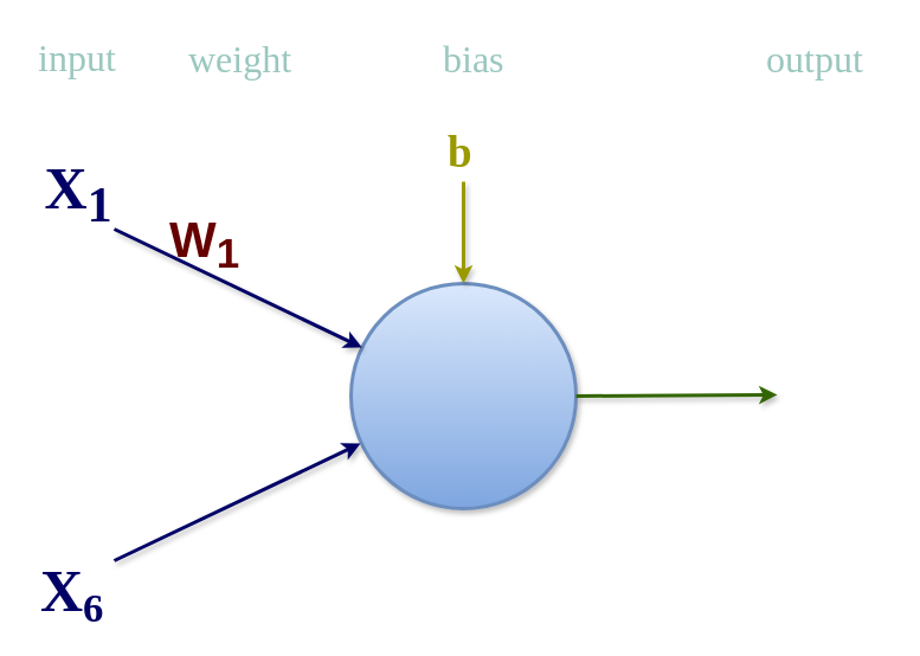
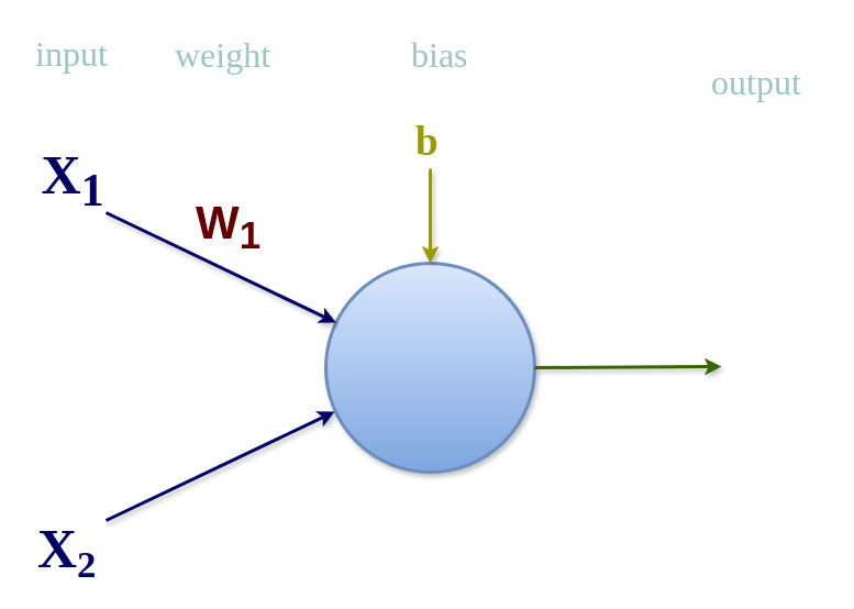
- <mxCell id="14" value="&lt;span style=&quot;font-family: &amp;quot;Comic Sans MS&amp;quot;; font-size: 32px; font-style: normal; font-variant-ligatures: normal; font-variant-caps: normal; font-weight: 400; letter-spacing: normal; orphans: 2; text-align: center; text-indent: 0px; text-transform: none; widows: 2; word-spacing: 0px; -webkit-text-stroke-width: 0px; text-decoration-thickness: initial; text-decoration-style: initial; text-decoration-color: initial; float: none; display: inline !important;&quot;&gt;&lt;font color=&quot;#9ac7bf&quot;&gt;output&lt;/font&gt;&lt;/span&gt;" style="text;whiteSpace=wrap;html=1;fontSize=32;fontFamily=Comic Sans MS;fontColor=#66B2FF;" vertex="1" parent="1"><mxGeometry x="645" y="23.5" width="110" height="50" as="geometry" /></mxCell>
+ <mxCell id="14" value="&lt;span style=&quot;font-family: &amp;quot;Comic Sans MS&amp;quot;; font-size: 32px; font-style: normal; font-variant-ligatures: normal; font-variant-caps: normal; font-weight: 400; letter-spacing: normal; orphans: 2; text-align: center; text-indent: 0px; text-transform: none; widows: 2; word-spacing: 0px; -webkit-text-stroke-width: 0px; text-decoration-thickness: initial; text-decoration-style: initial; text-decoration-color: initial; float: none; display: inline !important;&quot;&gt;&lt;font color=&quot;#9ac7bf&quot;&gt;output&lt;/font&gt;&lt;/span&gt;" style="text;whiteSpace=wrap;html=1;fontSize=32;fontFamily=Comic Sans MS;fontColor=#66B2FF;" vertex="1" parent="1"><mxGeometry x="645" y="48.5" width="110" height="50" as="geometry" /></mxCell>
- <mxCell id="9" value="&lt;div style=&quot;text-align: center;&quot;&gt;&lt;b style=&quot;font-size: 42px;&quot;&gt;&lt;font face=&quot;Helvetica&quot; style=&quot;font-size: 42px;&quot; color=&quot;#660000&quot;&gt;W&lt;sub style=&quot;&quot;&gt;1&lt;/sub&gt;&lt;/font&gt;&lt;/b&gt;&lt;br&gt;&lt;/div&gt;" style="text;whiteSpace=wrap;html=1;fontSize=50;fontFamily=Comic Sans MS;fontColor=#000066;shadow=1;" vertex="1" parent="1"><mxGeometry x="141" y="163" width="70" height="70" as="geometry" /></mxCell>
+ <mxCell id="9" value="&lt;div style=&quot;text-align: center;&quot;&gt;&lt;b style=&quot;font-size: 42px;&quot;&gt;&lt;font face=&quot;Helvetica&quot; style=&quot;font-size: 42px;&quot; color=&quot;#660000&quot;&gt;W&lt;sub style=&quot;&quot;&gt;1&lt;/sub&gt;&lt;/font&gt;&lt;/b&gt;&lt;br&gt;&lt;/div&gt;" style="text;whiteSpace=wrap;html=1;fontSize=50;fontFamily=Comic Sans MS;fontColor=#000066;shadow=1;" vertex="1" parent="1"><mxGeometry x="176" y="163" width="70" height="70" as="geometry" /></mxCell>
- <mxCell id="8" value="&lt;font color=&quot;#000066&quot;&gt;&lt;b style=&quot;font-family: &amp;quot;Comic Sans MS&amp;quot;; font-size: 50px; font-style: normal; font-variant-ligatures: normal; font-variant-caps: normal; letter-spacing: normal; orphans: 2; text-align: center; text-indent: 0px; text-transform: none; widows: 2; word-spacing: 0px; -webkit-text-stroke-width: 0px; text-decoration-thickness: initial; text-decoration-style: initial; text-decoration-color: initial;&quot;&gt;X&lt;/b&gt;&lt;b style=&quot;font-family: &amp;quot;Comic Sans MS&amp;quot;; font-style: normal; font-variant-ligatures: normal; font-variant-caps: normal; letter-spacing: normal; orphans: 2; text-align: center; text-indent: 0px; text-transform: none; widows: 2; word-spacing: 0px; -webkit-text-stroke-width: 0px; text-decoration-thickness: initial; text-decoration-style: initial; text-decoration-color: initial; font-size: 41.667px;&quot;&gt;&lt;sub style=&quot;&quot;&gt;6&lt;/sub&gt;&lt;/b&gt;&lt;/font&gt;" style="text;whiteSpace=wrap;html=1;fontSize=50;fontFamily=Comic Sans MS;shadow=1;" vertex="1" parent="1"><mxGeometry x="32" y="462" width="70" height="70" as="geometry" /></mxCell>
+ <mxCell id="8" value="&lt;font color=&quot;#000066&quot;&gt;&lt;b style=&quot;font-family: &amp;quot;Comic Sans MS&amp;quot;; font-size: 50px; font-style: normal; font-variant-ligatures: normal; font-variant-caps: normal; letter-spacing: normal; orphans: 2; text-align: center; text-indent: 0px; text-transform: none; widows: 2; word-spacing: 0px; -webkit-text-stroke-width: 0px; text-decoration-thickness: initial; text-decoration-style: initial; text-decoration-color: initial;&quot;&gt;X&lt;/b&gt;&lt;b style=&quot;font-family: &amp;quot;Comic Sans MS&amp;quot;; font-style: normal; font-variant-ligatures: normal; font-variant-caps: normal; letter-spacing: normal; orphans: 2; text-align: center; text-indent: 0px; text-transform: none; widows: 2; word-spacing: 0px; -webkit-text-stroke-width: 0px; text-decoration-thickness: initial; text-decoration-style: initial; text-decoration-color: initial; font-size: 41.667px;&quot;&gt;&lt;sub style=&quot;&quot;&gt;2&lt;/sub&gt;&lt;/b&gt;&lt;/font&gt;" style="text;whiteSpace=wrap;html=1;fontSize=50;fontFamily=Comic Sans MS;shadow=1;" vertex="1" parent="1"><mxGeometry x="32" y="462" width="70" height="70" as="geometry" /></mxCell>
